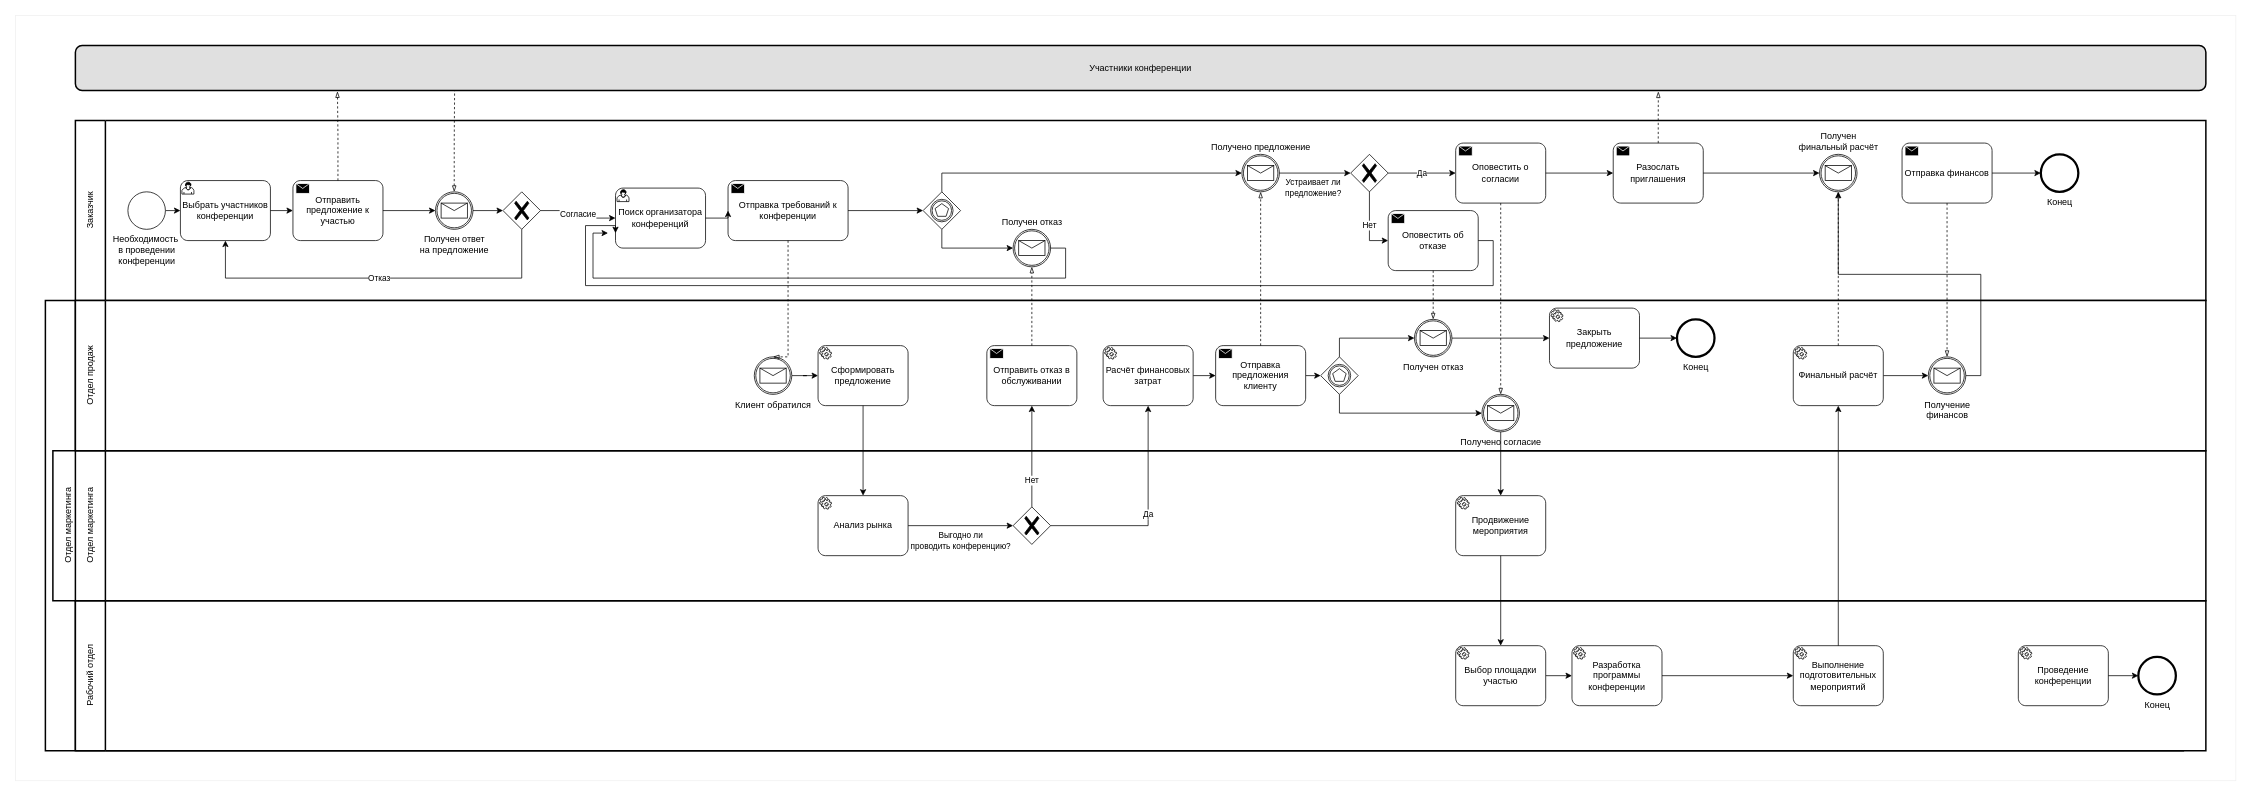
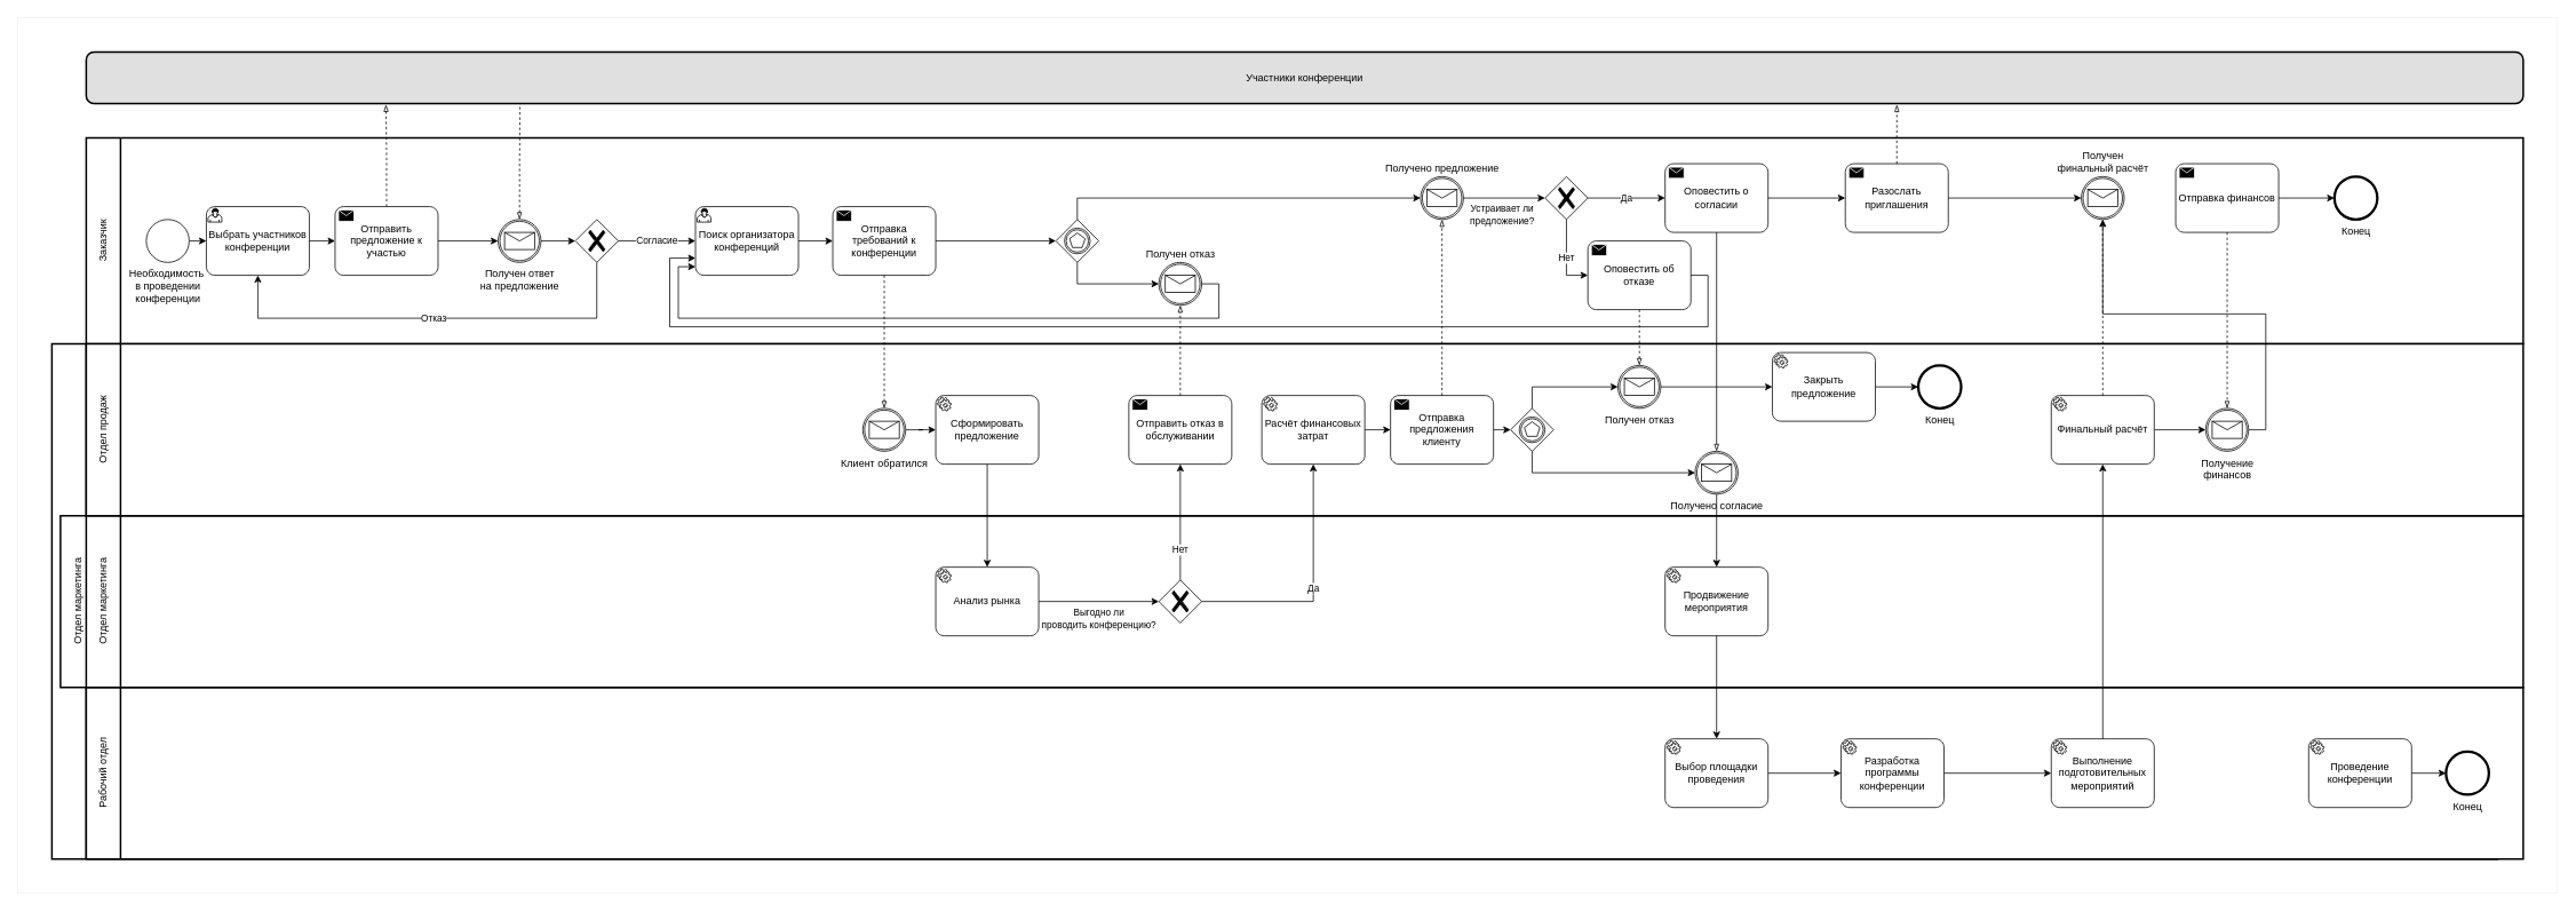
- <mxCell id="31" value="Отправка требований к конференции" style="points=[[0.25,0,0],[0.5,0,0],[0.75,0,0],[1,0.25,0],[1,0.5,0],[1,0.75,0],[0.75,1,0],[0.5,1,0],[0.25,1,0],[0,0.75,0],[0,0.5,0],[0,0.25,0]];shape=mxgraph.bpmn.task;whiteSpace=wrap;rectStyle=rounded;size=10;taskMarker=send;strokeWidth=1;fillColor=none;align=center;verticalAlign=middle;html=1;" parent="18" vertex="1"><mxGeometry x="870" y="80" width="160" height="80" as="geometry" /></mxCell>
+ <mxCell id="31" value="Отправка требований к конференции" style="points=[[0.25,0,0],[0.5,0,0],[0.75,0,0],[1,0.25,0],[1,0.5,0],[1,0.75,0],[0.75,1,0],[0.5,1,0],[0.25,1,0],[0,0.75,0],[0,0.5,0],[0,0.25,0]];shape=mxgraph.bpmn.task;whiteSpace=wrap;rectStyle=rounded;size=10;taskMarker=send;strokeWidth=1;fillColor=none;align=center;verticalAlign=middle;html=1;" parent="18" vertex="1"><mxGeometry x="870" y="80" width="120" height="80" as="geometry" /></mxCell>
- <mxCell id="28" value="Поиск организатора конференций" style="points=[[0.25,0,0],[0.5,0,0],[0.75,0,0],[1,0.25,0],[1,0.5,0],[1,0.75,0],[0.75,1,0],[0.5,1,0],[0.25,1,0],[0,0.75,0],[0,0.5,0],[0,0.25,0]];shape=mxgraph.bpmn.task;whiteSpace=wrap;rectStyle=rounded;size=10;taskMarker=user;strokeWidth=1;fillColor=none;align=center;verticalAlign=middle;html=1;" parent="18" vertex="1"><mxGeometry x="720" y="90" width="120" height="80" as="geometry" /></mxCell>
+ <mxCell id="28" value="Поиск организатора конференций" style="points=[[0.25,0,0],[0.5,0,0],[0.75,0,0],[1,0.25,0],[1,0.5,0],[1,0.75,0],[0.75,1,0],[0.5,1,0],[0.25,1,0],[0,0.75,0],[0,0.5,0],[0,0.25,0]];shape=mxgraph.bpmn.task;whiteSpace=wrap;rectStyle=rounded;size=10;taskMarker=user;strokeWidth=1;fillColor=none;align=center;verticalAlign=middle;html=1;" parent="18" vertex="1"><mxGeometry x="710" y="80" width="120" height="80" as="geometry" /></mxCell>
- <mxCell id="91" style="edgeStyle=orthogonalEdgeStyle;rounded=0;orthogonalLoop=1;jettySize=auto;html=1;exitX=0.5;exitY=1;exitDx=0;exitDy=0;exitPerimeter=0;entryX=0.5;entryY=0;entryDx=0;entryDy=0;entryPerimeter=0;endArrow=blockThin;endFill=0;dashed=1;" parent="1" source="46" target="73" edge="1"><mxGeometry relative="1" as="geometry" /></mxCell>
+ <mxCell id="91" style="edgeStyle=orthogonalEdgeStyle;rounded=0;orthogonalLoop=1;jettySize=auto;html=1;exitX=0.5;exitY=1;exitDx=0;exitDy=0;exitPerimeter=0;entryX=0.5;entryY=0;entryDx=0;entryDy=0;entryPerimeter=0;endArrow=blockThin;endFill=0;dashed=0;" parent="1" source="46" target="73" edge="1"><mxGeometry relative="1" as="geometry" /></mxCell>
- <mxCell id="11" value="Выбор площадки участью" style="points=[[0.25,0,0],[0.5,0,0],[0.75,0,0],[1,0.25,0],[1,0.5,0],[1,0.75,0],[0.75,1,0],[0.5,1,0],[0.25,1,0],[0,0.75,0],[0,0.5,0],[0,0.25,0]];shape=mxgraph.bpmn.task;whiteSpace=wrap;rectStyle=rounded;size=10;taskMarker=service;align=center;verticalAlign=middle;" parent="9" vertex="1"><mxGeometry x="1840" y="60" width="120" height="80" as="geometry" /></mxCell>
+ <mxCell id="11" value="Выбор площадки проведения" style="points=[[0.25,0,0],[0.5,0,0],[0.75,0,0],[1,0.25,0],[1,0.5,0],[1,0.75,0],[0.75,1,0],[0.5,1,0],[0.25,1,0],[0,0.75,0],[0,0.5,0],[0,0.25,0]];shape=mxgraph.bpmn.task;whiteSpace=wrap;rectStyle=rounded;size=10;taskMarker=service;align=center;verticalAlign=middle;" parent="9" vertex="1"><mxGeometry x="1840" y="60" width="120" height="80" as="geometry" /></mxCell>
- <mxCell id="13" value="Разработка программы конференции" style="points=[[0.25,0,0],[0.5,0,0],[0.75,0,0],[1,0.25,0],[1,0.5,0],[1,0.75,0],[0.75,1,0],[0.5,1,0],[0.25,1,0],[0,0.75,0],[0,0.5,0],[0,0.25,0]];shape=mxgraph.bpmn.task;whiteSpace=wrap;rectStyle=rounded;size=10;taskMarker=service;align=center;verticalAlign=middle;" parent="9" vertex="1"><mxGeometry x="1995" y="60" width="120" height="80" as="geometry" /></mxCell>
+ <mxCell id="13" value="Разработка программы конференции" style="points=[[0.25,0,0],[0.5,0,0],[0.75,0,0],[1,0.25,0],[1,0.5,0],[1,0.75,0],[0.75,1,0],[0.5,1,0],[0.25,1,0],[0,0.75,0],[0,0.5,0],[0,0.25,0]];shape=mxgraph.bpmn.task;whiteSpace=wrap;rectStyle=rounded;size=10;taskMarker=service;align=center;verticalAlign=middle;" parent="9" vertex="1"><mxGeometry x="2045" y="60" width="120" height="80" as="geometry" /></mxCell>
